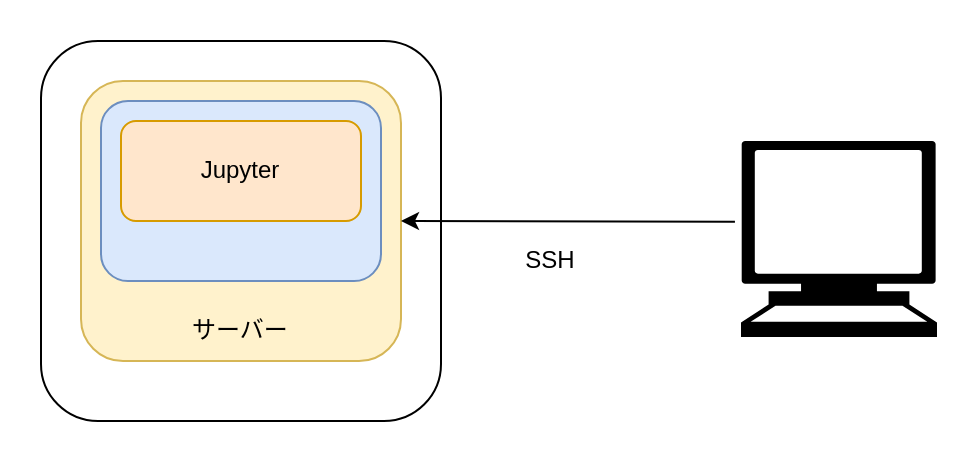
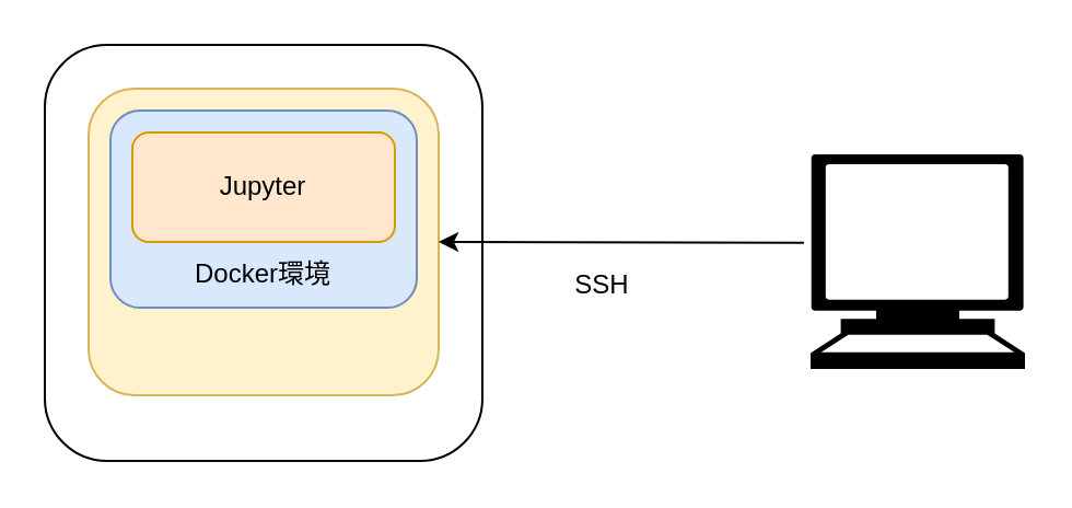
+ <mxCell id="6" value="Docker環境" style="text;html=1;strokeColor=none;fillColor=none;align=center;verticalAlign=middle;whiteSpace=wrap;rounded=0;" parent="1" vertex="1"><mxGeometry x="55" y="110" width="130" height="30" as="geometry" /></mxCell>
- <mxCell id="4" value="サーバー" style="text;html=1;strokeColor=none;fillColor=none;align=center;verticalAlign=middle;whiteSpace=wrap;rounded=0;" parent="1" vertex="1"><mxGeometry x="55" y="150" width="130" height="30" as="geometry" /></mxCell>
